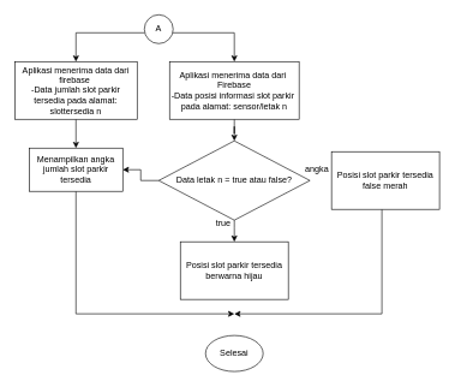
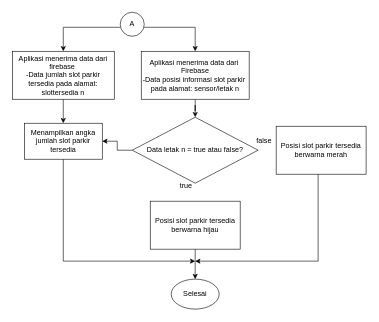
- <mxCell id="15" value="angka" style="text;html=1;align=center;verticalAlign=middle;whiteSpace=wrap;rounded=0;" parent="1" vertex="1"><mxGeometry x="410" y="220" width="60" height="30" as="geometry" /></mxCell>
+ <mxCell id="15" value="false" style="text;html=1;align=center;verticalAlign=middle;whiteSpace=wrap;rounded=0;" parent="1" vertex="1"><mxGeometry x="410" y="220" width="60" height="30" as="geometry" /></mxCell>
- <mxCell id="13" value="Posisi slot parkir tersedia false merah" style="rounded=0;whiteSpace=wrap;html=1;" parent="1" vertex="1"><mxGeometry x="460" y="210" width="150" height="80" as="geometry" /></mxCell>
+ <mxCell id="13" value="Posisi slot parkir tersedia berwarna merah" style="rounded=0;whiteSpace=wrap;html=1;" parent="1" vertex="1"><mxGeometry x="460" y="210" width="150" height="80" as="geometry" /></mxCell>
- <mxCell id="7" style="edgeStyle=orthogonalEdgeStyle;rounded=0;orthogonalLoop=1;jettySize=auto;html=1;" parent="1" source="9" target="11" edge="1"><mxGeometry relative="1" as="geometry"><Array as="points"><mxPoint x="325" y="315" /><mxPoint x="325" y="315" /></Array></mxGeometry></mxCell>
+ <mxCell id="10" style="edgeStyle=orthogonalEdgeStyle;rounded=0;orthogonalLoop=1;jettySize=auto;html=1;entryX=0.5;entryY=0;entryDx=0;entryDy=0;" parent="1" source="11" target="20" edge="1"><mxGeometry relative="1" as="geometry" /></mxCell>
